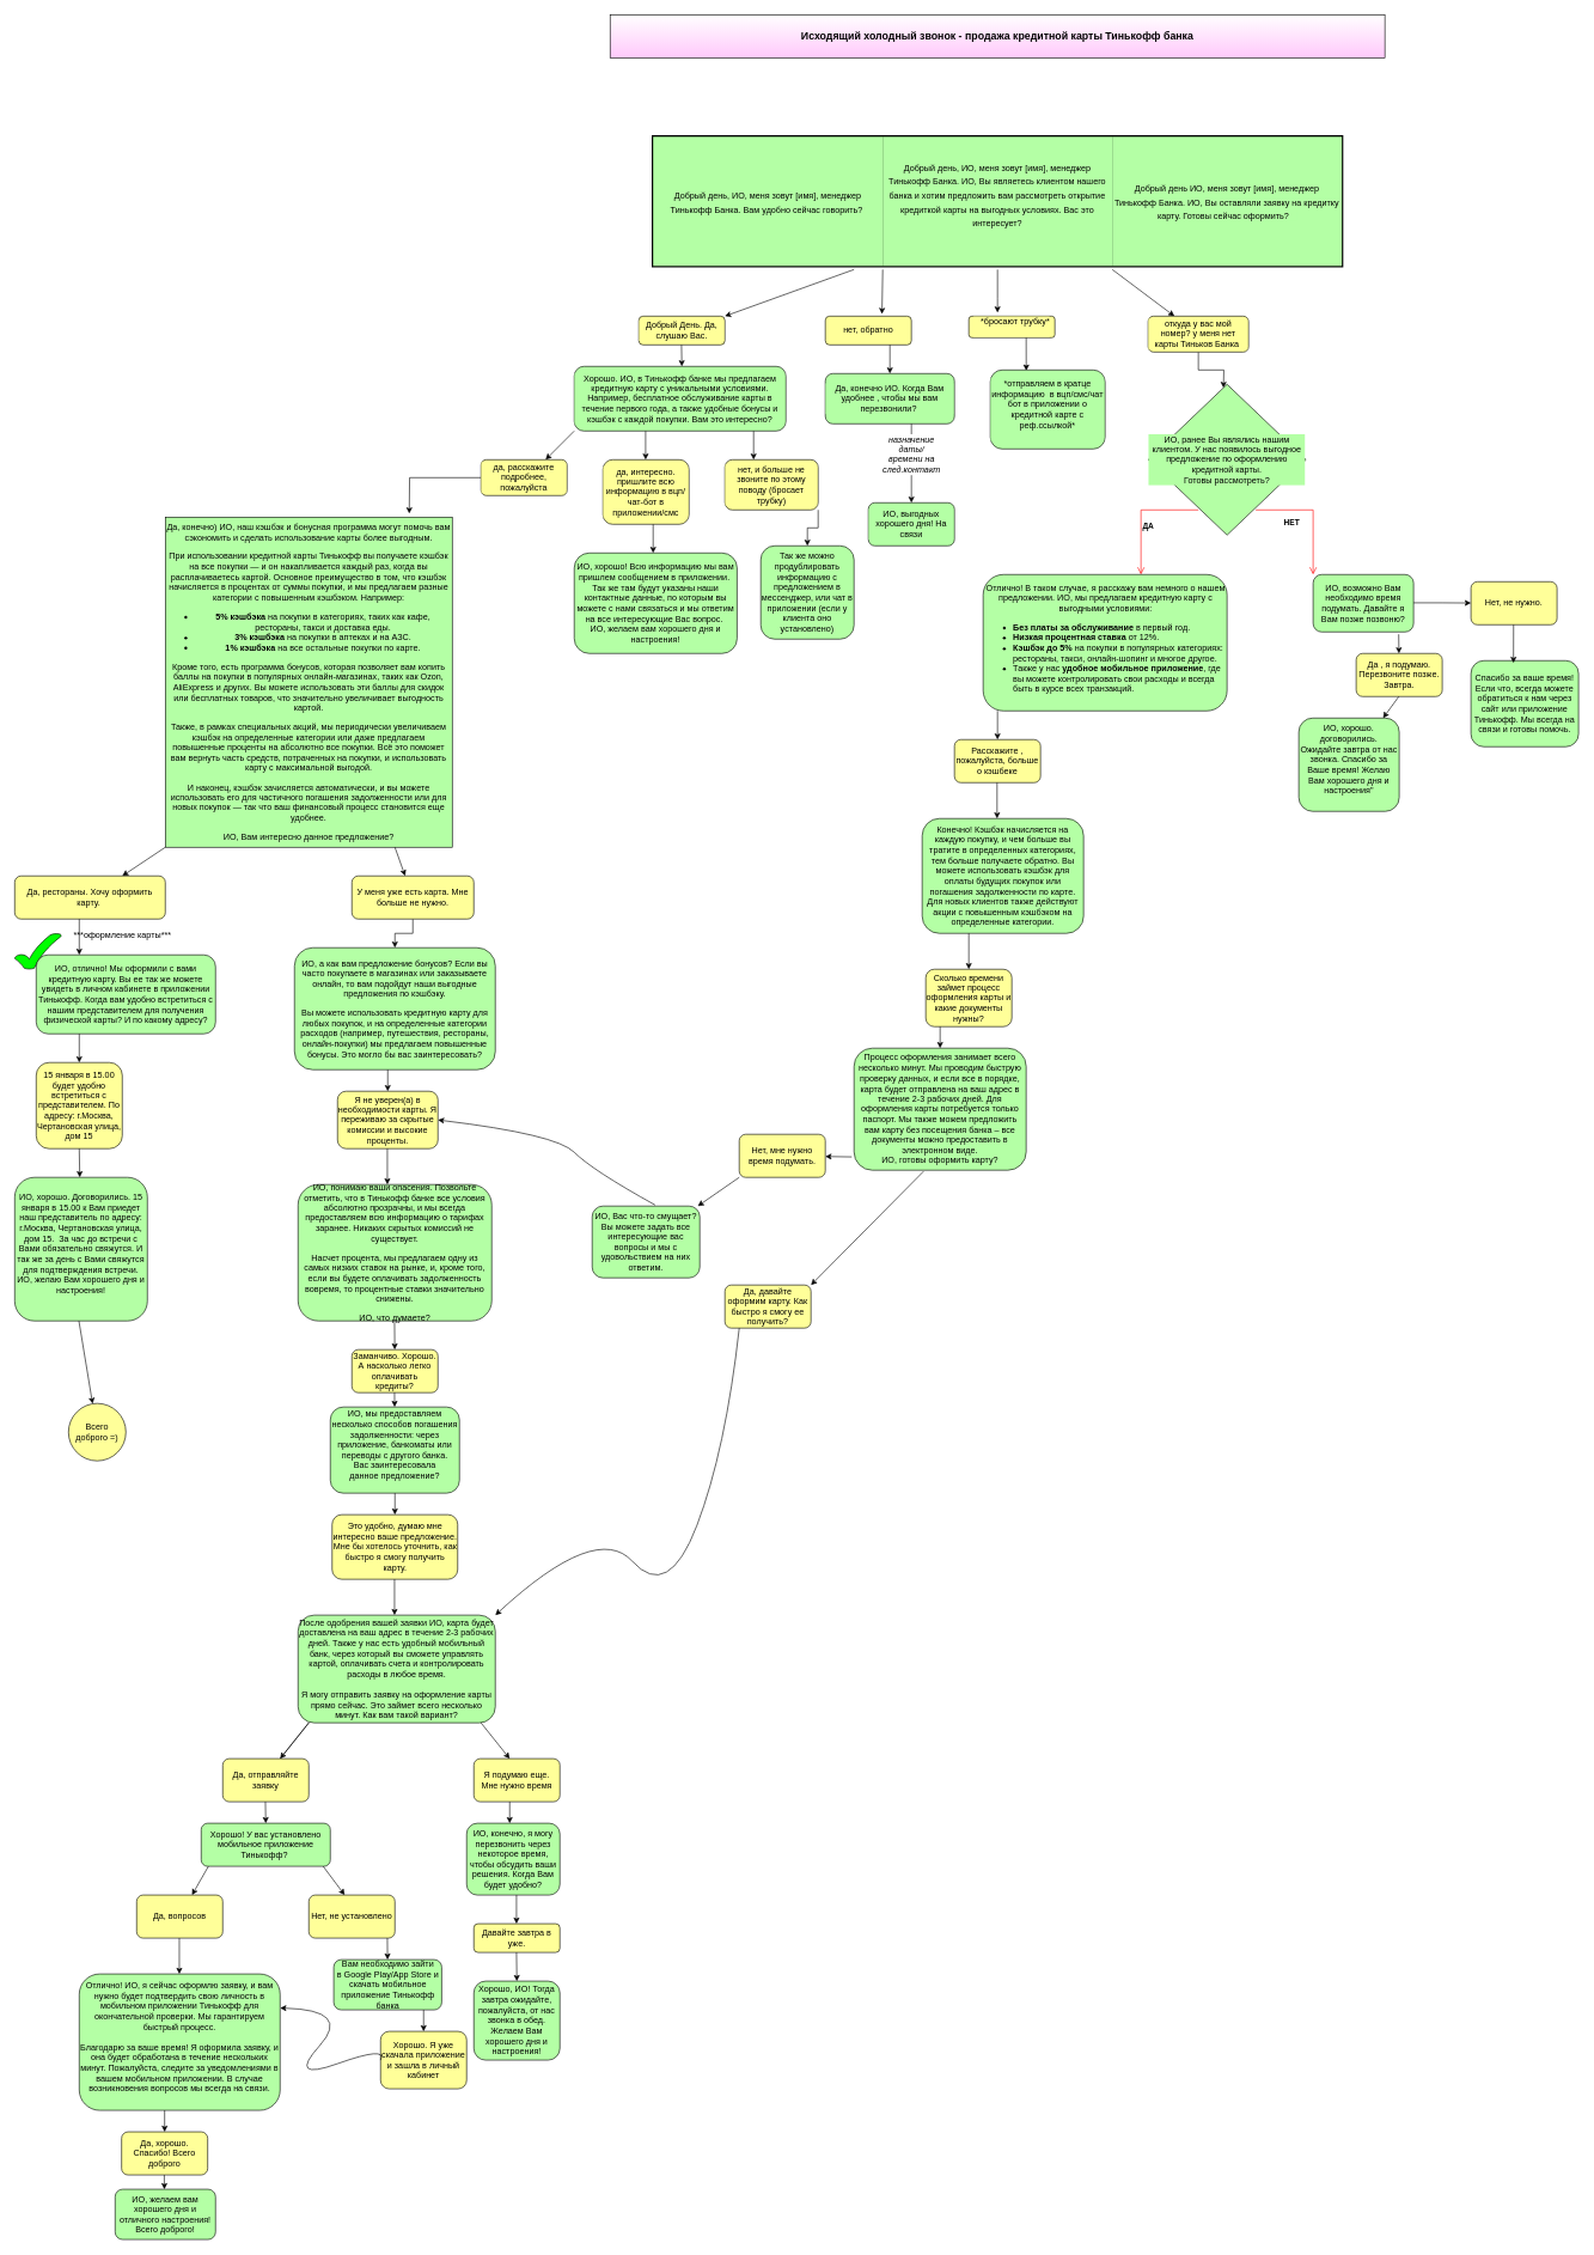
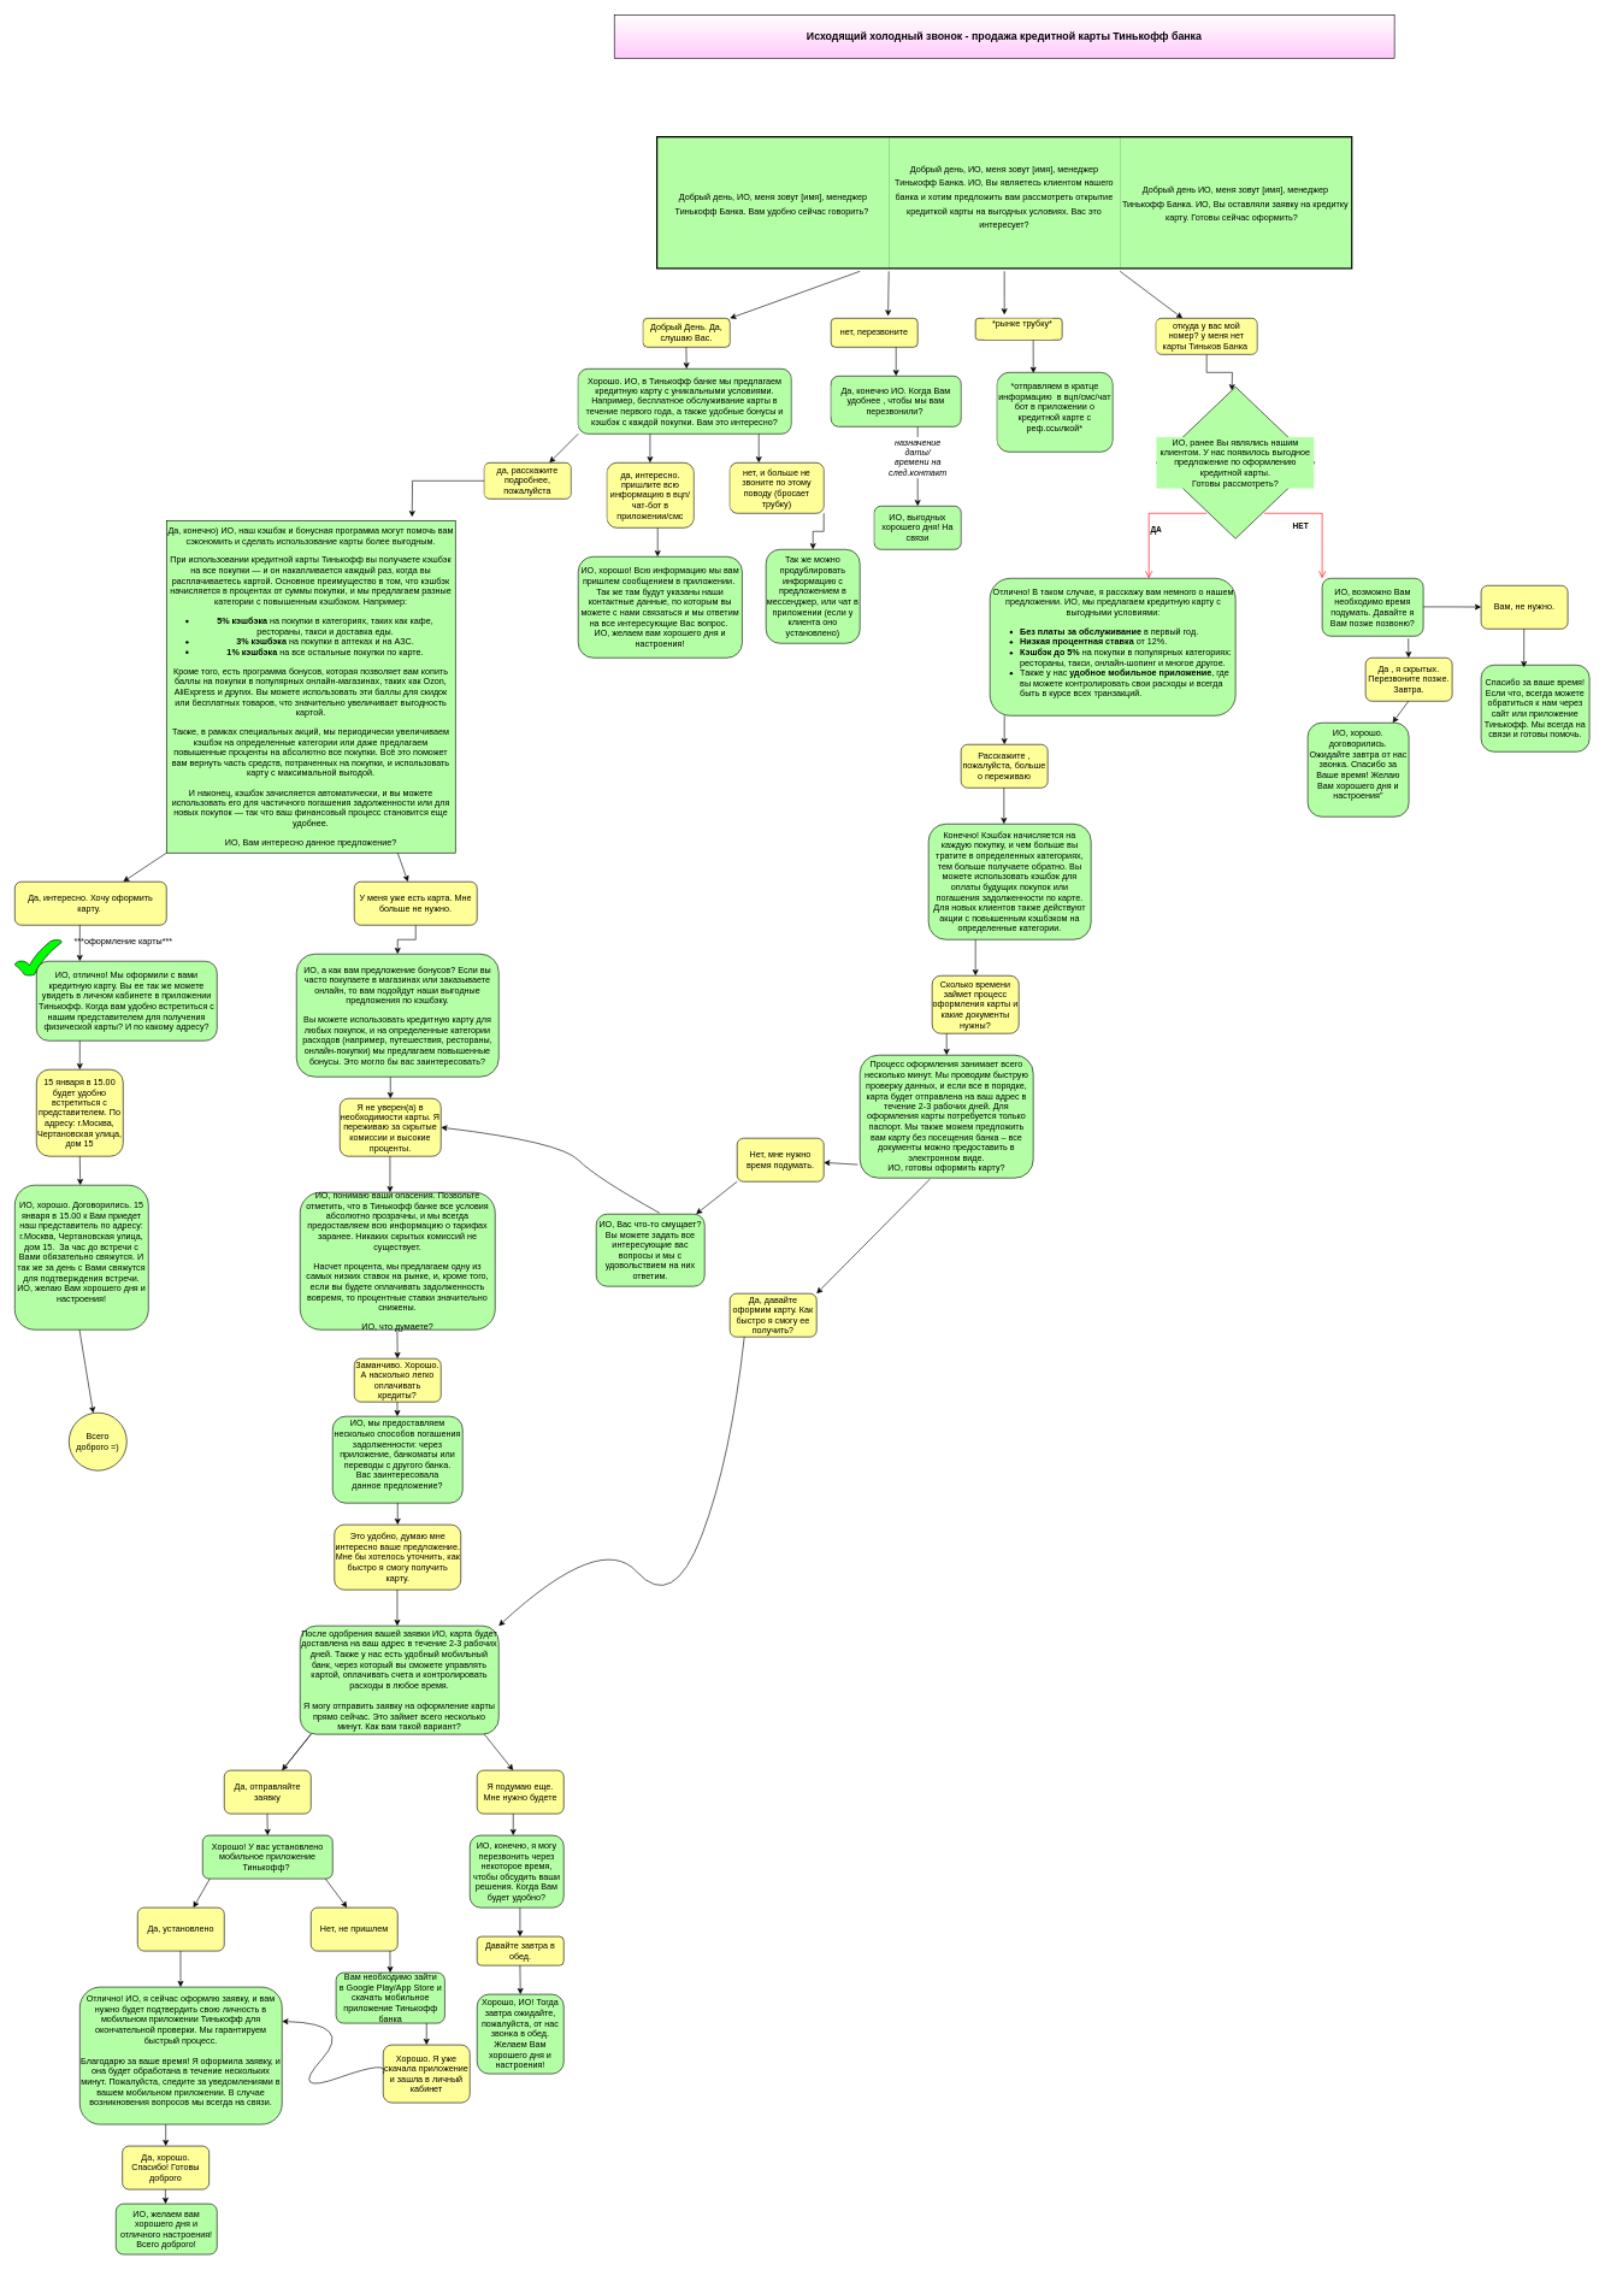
- <mxCell id="6" value="&amp;nbsp; &amp;nbsp;*бросают трубку*&lt;div&gt;&lt;br&gt;&lt;/div&gt;" style="rounded=1;whiteSpace=wrap;html=1;labelBackgroundColor=#FFFF99;fillColor=#FFFF99;align=center;" parent="1" vertex="1"><mxGeometry x="1350" y="440" width="120" height="30" as="geometry" /></mxCell>
+ <mxCell id="6" value="&amp;nbsp; &amp;nbsp;*рынке трубку*&lt;div&gt;&lt;br&gt;&lt;/div&gt;" style="rounded=1;whiteSpace=wrap;html=1;labelBackgroundColor=#FFFF99;fillColor=#FFFF99;align=center;" parent="1" vertex="1"><mxGeometry x="1350" y="440" width="120" height="30" as="geometry" /></mxCell>
- <mxCell id="5" value="нет, обратно" style="rounded=1;whiteSpace=wrap;html=1;labelBackgroundColor=#FFFF99;fillColor=#FFFF99;align=center;" parent="1" vertex="1"><mxGeometry x="1150" y="440" width="120" height="40" as="geometry" /></mxCell>
+ <mxCell id="5" value="нет, перезвоните" style="rounded=1;whiteSpace=wrap;html=1;labelBackgroundColor=#FFFF99;fillColor=#FFFF99;align=center;" parent="1" vertex="1"><mxGeometry x="1150" y="440" width="120" height="40" as="geometry" /></mxCell>
- <mxCell id="104" value="Нет, не нужно." style="rounded=1;whiteSpace=wrap;html=1;fillColor=#FFFF99;" parent="1" vertex="1"><mxGeometry x="2050" y="810" width="120" height="60" as="geometry" /></mxCell>
+ <mxCell id="104" value="Вам, не нужно." style="rounded=1;whiteSpace=wrap;html=1;fillColor=#FFFF99;" parent="1" vertex="1"><mxGeometry x="2050" y="810" width="120" height="60" as="geometry" /></mxCell>
- <mxCell id="106" value="Да , я подумаю. Перезвоните позже. Завтра." style="rounded=1;whiteSpace=wrap;html=1;fillColor=#FFFF99;" parent="1" vertex="1"><mxGeometry x="1890" y="910" width="120" height="60" as="geometry" /></mxCell>
+ <mxCell id="106" value="Да , я скрытых. Перезвоните позже. Завтра." style="rounded=1;whiteSpace=wrap;html=1;fillColor=#FFFF99;" parent="1" vertex="1"><mxGeometry x="1890" y="910" width="120" height="60" as="geometry" /></mxCell>
- <mxCell id="95" value="Расскажите , пожалуйста, больше о кэшбеке" style="rounded=1;whiteSpace=wrap;html=1;fillColor=#FFFF99;" parent="1" vertex="1"><mxGeometry x="1330" y="1030" width="120" height="60" as="geometry" /></mxCell>
+ <mxCell id="95" value="Расскажите , пожалуйста, больше о переживаю" style="rounded=1;whiteSpace=wrap;html=1;fillColor=#FFFF99;" parent="1" vertex="1"><mxGeometry x="1330" y="1030" width="120" height="60" as="geometry" /></mxCell>
- <mxCell id="36" value="Да, рестораны. Хочу оформить карту.&amp;nbsp;" style="rounded=1;whiteSpace=wrap;html=1;fillColor=#FFFF99;align=center;" parent="1" vertex="1"><mxGeometry x="20" y="1220" width="210" height="60" as="geometry" /></mxCell>
+ <mxCell id="36" value="Да, интересно. Хочу оформить карту.&amp;nbsp;" style="rounded=1;whiteSpace=wrap;html=1;fillColor=#FFFF99;align=center;" parent="1" vertex="1"><mxGeometry x="20" y="1220" width="210" height="60" as="geometry" /></mxCell>
- <mxCell id="113" value="Нет, мне нужно время подумать." style="rounded=1;whiteSpace=wrap;html=1;fillColor=#FFFF99;" parent="1" vertex="1"><mxGeometry x="1030" y="1580" width="120" height="60" as="geometry" /></mxCell>
+ <mxCell id="113" value="Нет, мне нужно время подумать." style="rounded=1;whiteSpace=wrap;html=1;fillColor=#FFFF99;" parent="1" vertex="1"><mxGeometry x="1020" y="1575" width="120" height="60" as="geometry" /></mxCell>
- <mxCell id="66" value="Я подумаю еще. Мне нужно время" style="rounded=1;whiteSpace=wrap;html=1;fillColor=#FFFF99;" parent="1" vertex="1"><mxGeometry x="660" y="2450" width="120" height="60" as="geometry" /></mxCell>
+ <mxCell id="66" value="Я подумаю еще. Мне нужно будете" style="rounded=1;whiteSpace=wrap;html=1;fillColor=#FFFF99;" parent="1" vertex="1"><mxGeometry x="660" y="2450" width="120" height="60" as="geometry" /></mxCell>
- <mxCell id="73" value="Да, вопросов" style="rounded=1;whiteSpace=wrap;html=1;fillColor=#FFFF99;" parent="1" vertex="1"><mxGeometry x="190" y="2640" width="120" height="60" as="geometry" /></mxCell>
+ <mxCell id="73" value="Да, установлено" style="rounded=1;whiteSpace=wrap;html=1;fillColor=#FFFF99;" parent="1" vertex="1"><mxGeometry x="190" y="2640" width="120" height="60" as="geometry" /></mxCell>
- <mxCell id="74" value="Нет, не установлено" style="rounded=1;whiteSpace=wrap;html=1;fillColor=#FFFF99;" parent="1" vertex="1"><mxGeometry x="430" y="2640" width="120" height="60" as="geometry" /></mxCell>
+ <mxCell id="74" value="Нет, не пришлем" style="rounded=1;whiteSpace=wrap;html=1;fillColor=#FFFF99;" parent="1" vertex="1"><mxGeometry x="430" y="2640" width="120" height="60" as="geometry" /></mxCell>
- <mxCell id="82" value="Давайте завтра в уже." style="rounded=1;whiteSpace=wrap;html=1;fillColor=#FFFF99;" parent="1" vertex="1"><mxGeometry x="660" y="2680" width="120" height="40" as="geometry" /></mxCell>
+ <mxCell id="82" value="Давайте завтра в обед." style="rounded=1;whiteSpace=wrap;html=1;fillColor=#FFFF99;" parent="1" vertex="1"><mxGeometry x="660" y="2680" width="120" height="40" as="geometry" /></mxCell>
- <mxCell id="78" value="Да, хорошо. Спасибо! Всего доброго" style="rounded=1;whiteSpace=wrap;html=1;fillColor=#FFFF99;" parent="1" vertex="1"><mxGeometry x="169" y="2970" width="120" height="60" as="geometry" /></mxCell>
+ <mxCell id="78" value="Да, хорошо. Спасибо! Готовы доброго" style="rounded=1;whiteSpace=wrap;html=1;fillColor=#FFFF99;" parent="1" vertex="1"><mxGeometry x="169" y="2970" width="120" height="60" as="geometry" /></mxCell>
